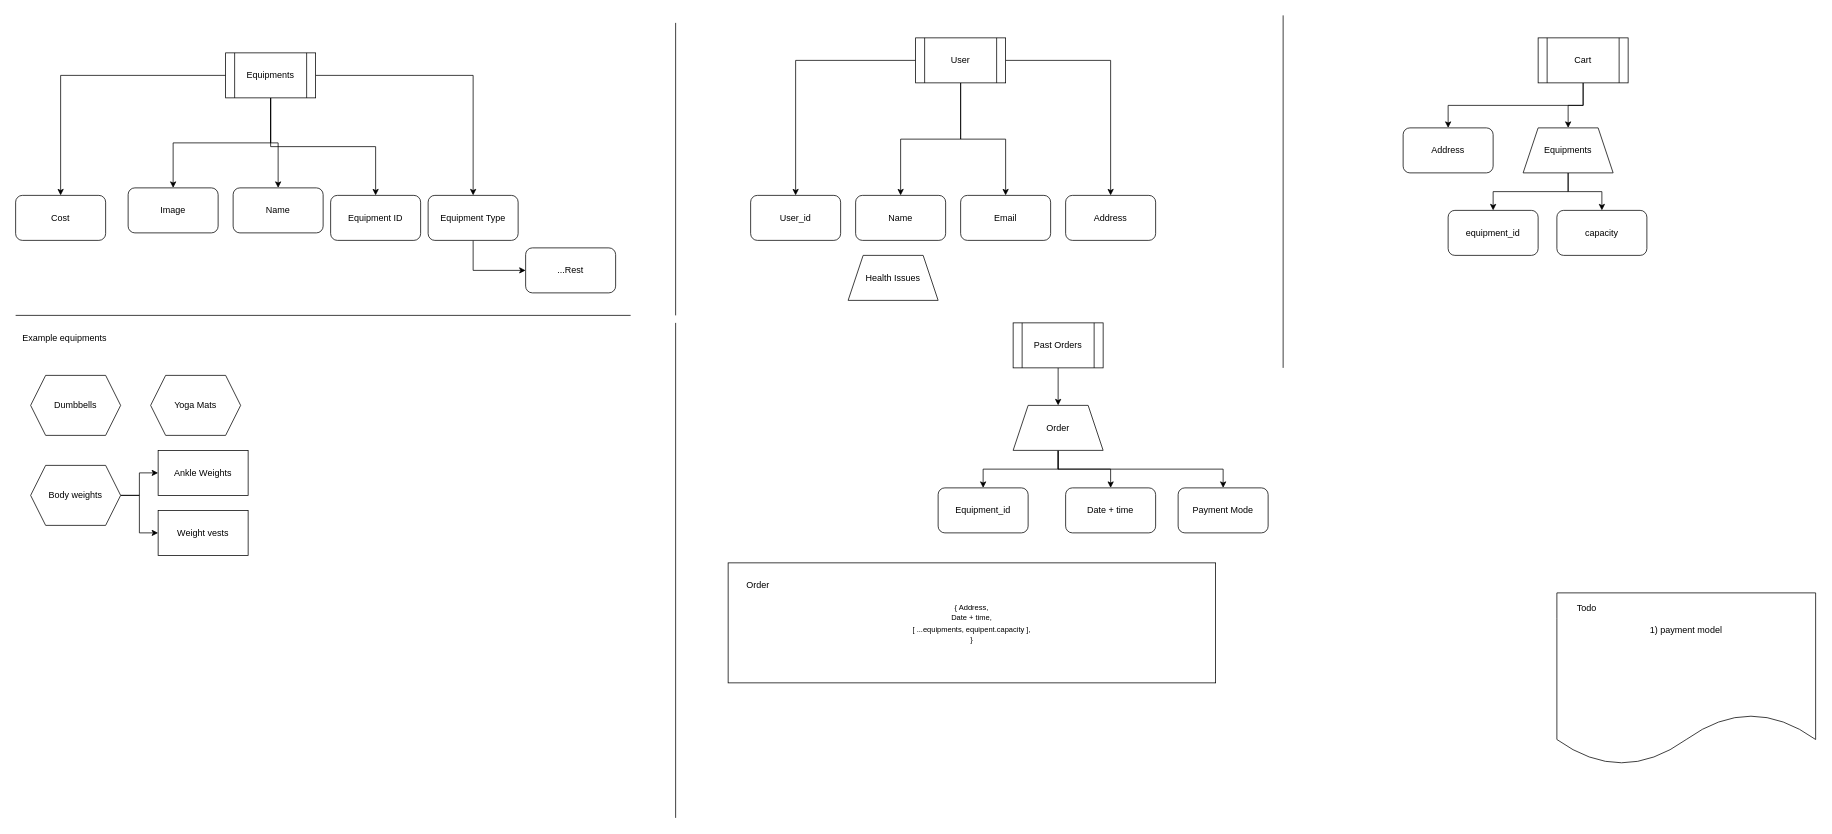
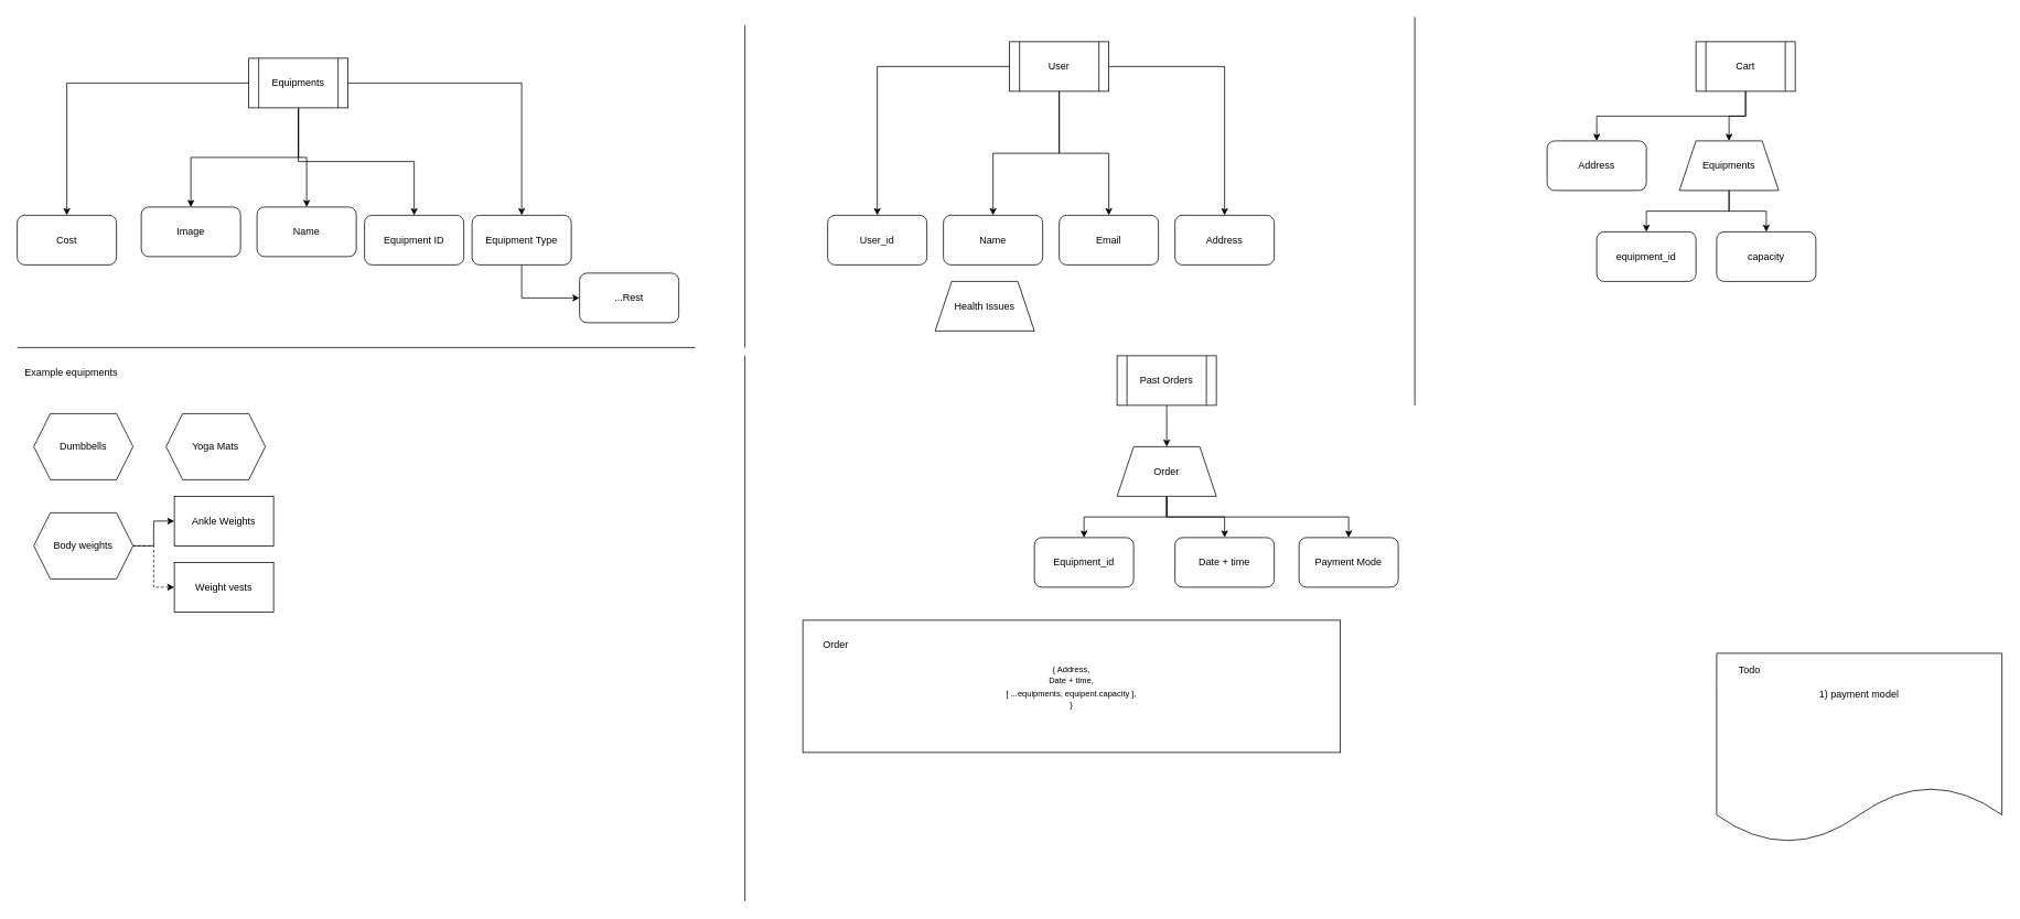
- <mxCell id="17" style="edgeStyle=orthogonalEdgeStyle;rounded=0;orthogonalLoop=1;jettySize=auto;html=1;exitX=1;exitY=0.5;exitDx=0;exitDy=0;entryX=0;entryY=0.5;entryDx=0;entryDy=0;" edge="1" parent="1" source="18" target="20"><mxGeometry relative="1" as="geometry" /></mxCell>
+ <mxCell id="17" style="edgeStyle=orthogonalEdgeStyle;rounded=0;orthogonalLoop=1;jettySize=auto;html=1;exitX=1;exitY=0.5;exitDx=0;exitDy=0;entryX=0;entryY=0.5;entryDx=0;entryDy=0;dashed=1;" edge="1" parent="1" source="18" target="20"><mxGeometry relative="1" as="geometry" /></mxCell>
